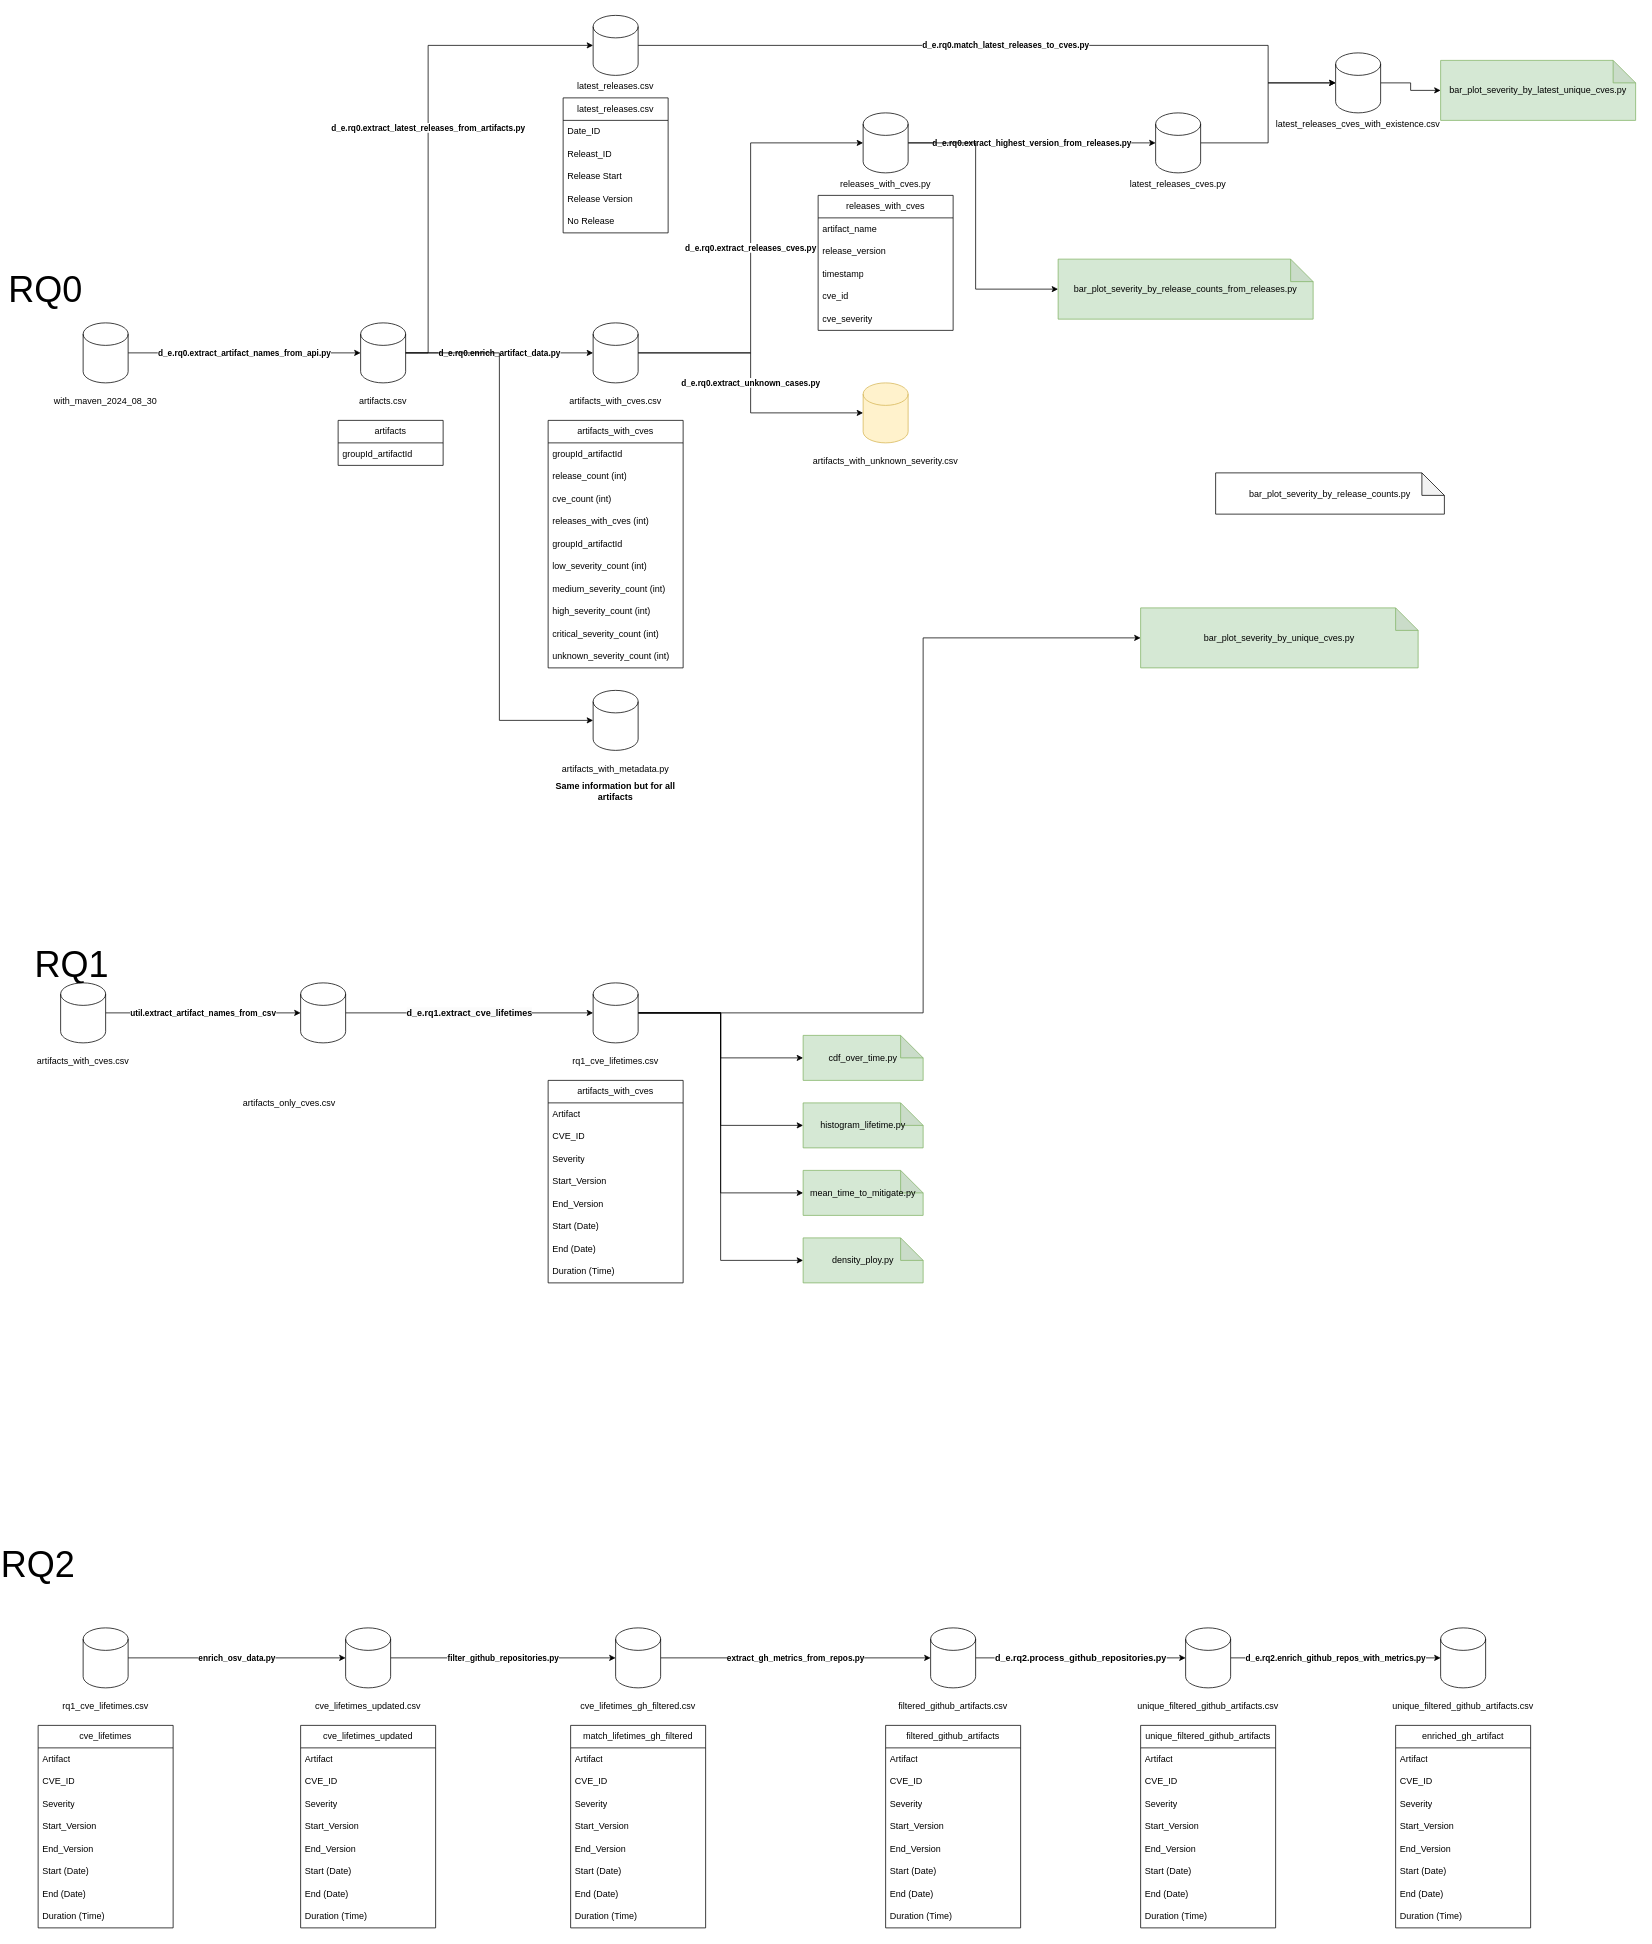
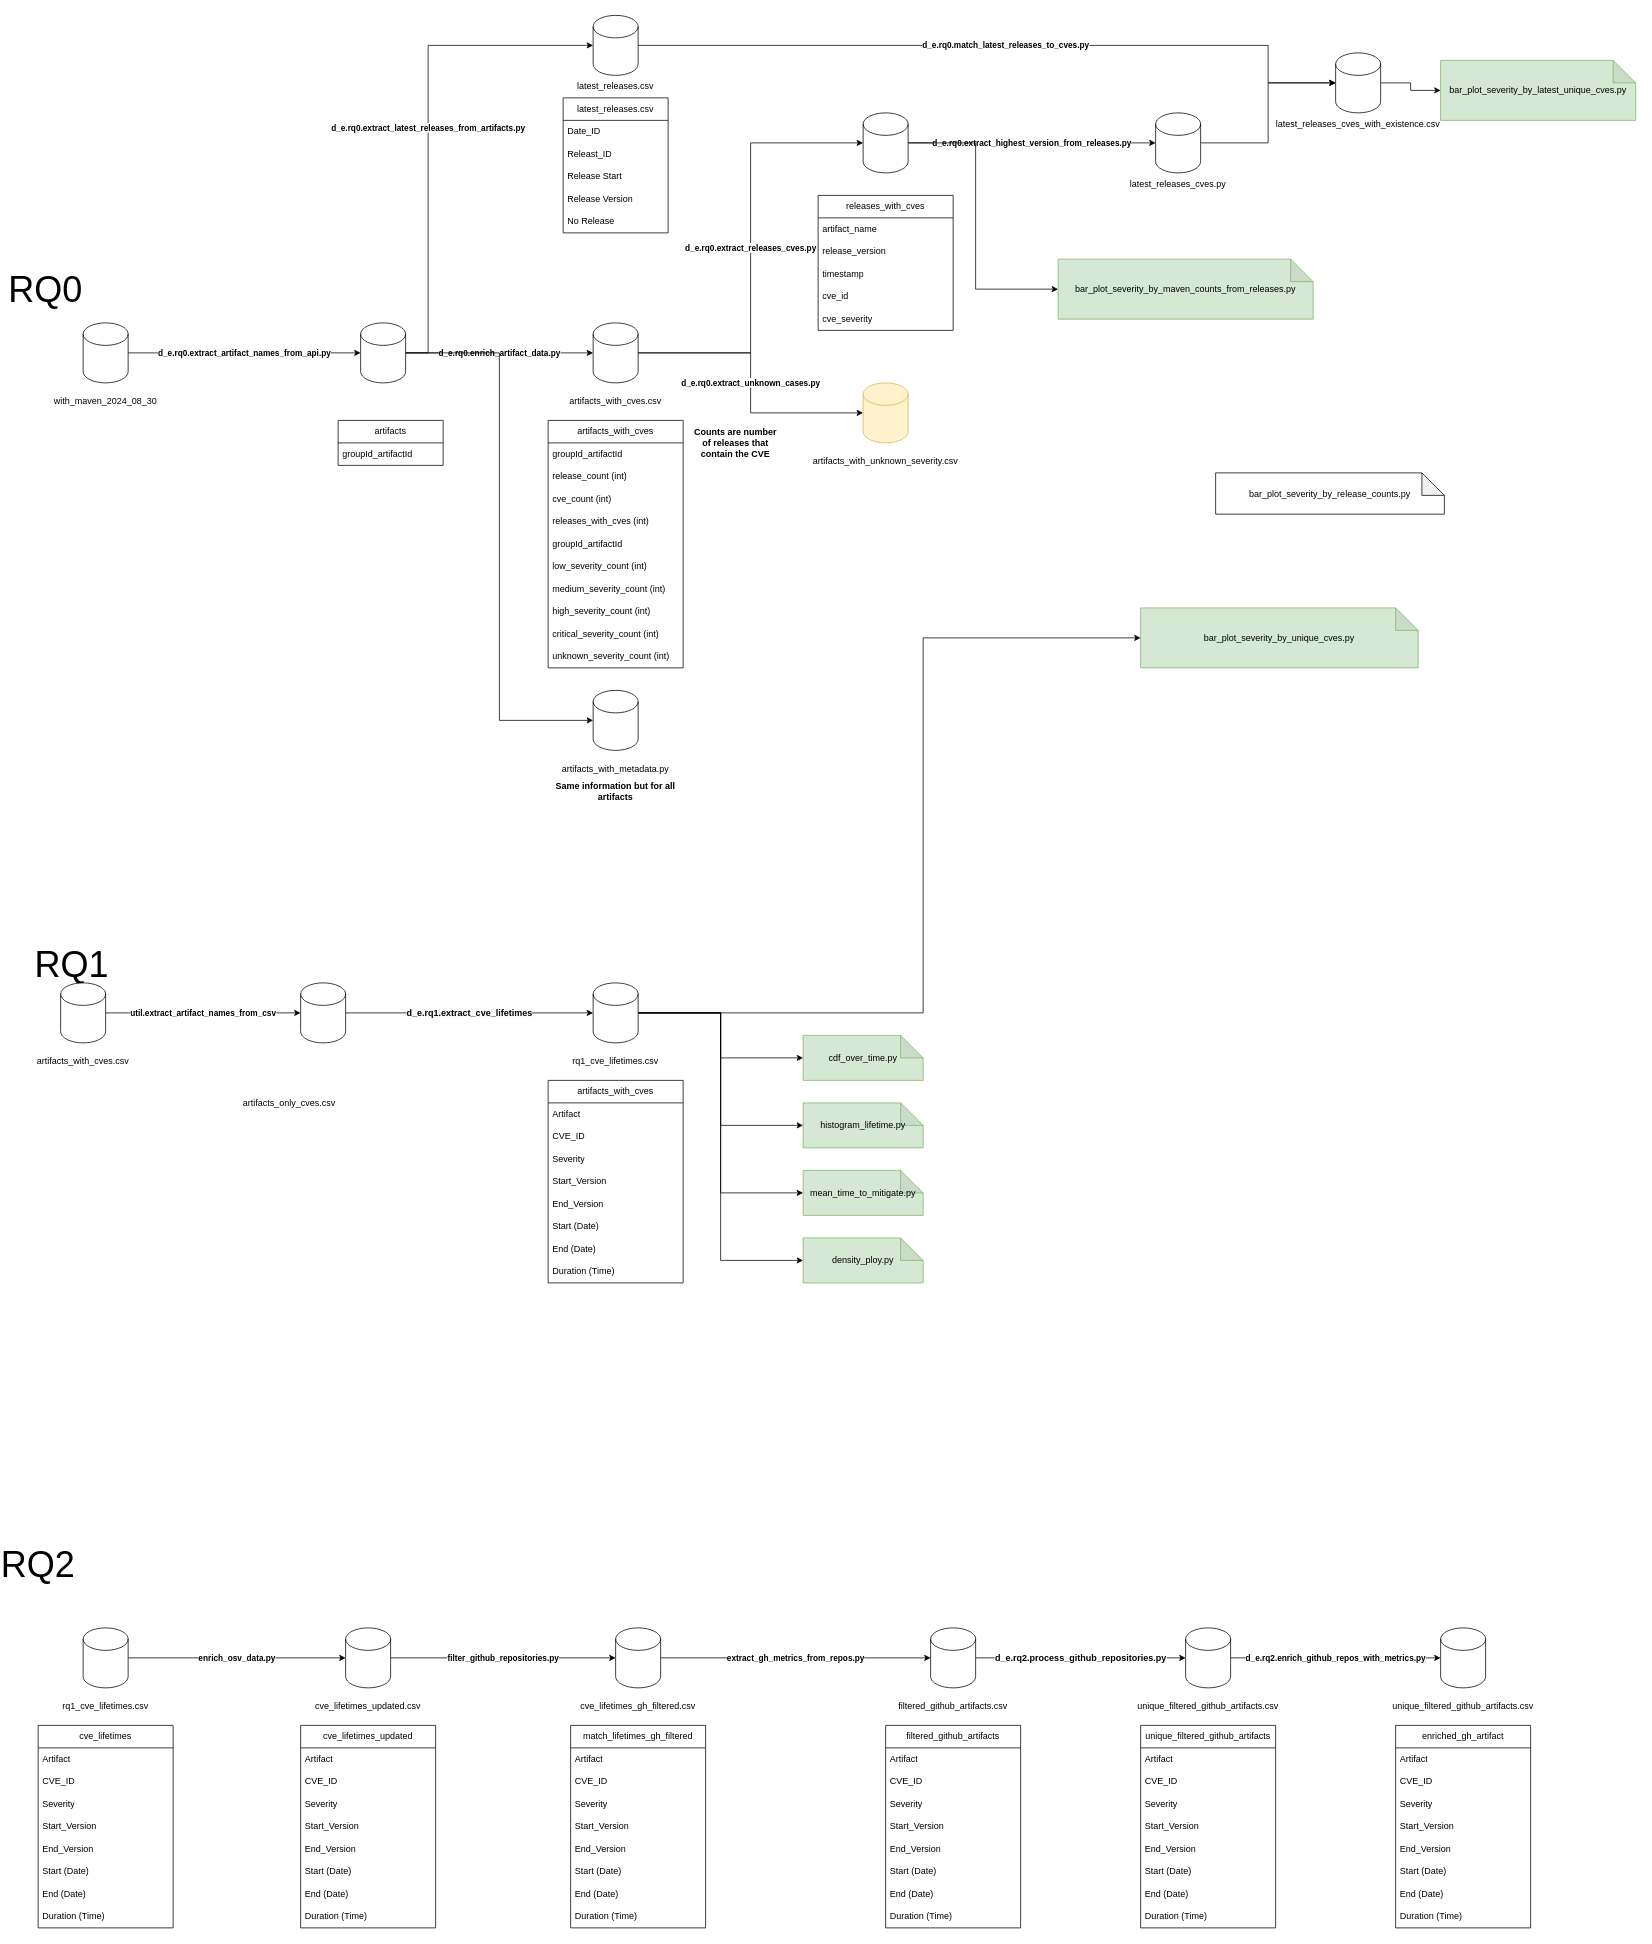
- <mxCell id="142" value="releases_with_cves.py" style="text;html=1;align=center;verticalAlign=middle;whiteSpace=wrap;rounded=0;" vertex="1" parent="1"><mxGeometry x="1100" y="230" width="160" height="30" as="geometry" /></mxCell>
- <mxCell id="156" value="bar_plot_severity_by_release_counts_from_releases.py" style="shape=note;whiteSpace=wrap;html=1;backgroundOutline=1;darkOpacity=0.05;fillColor=#d5e8d4;strokeColor=#82b366;" vertex="1" parent="1"><mxGeometry x="1410" y="345" width="340" height="80" as="geometry" /></mxCell>
+ <mxCell id="156" value="bar_plot_severity_by_maven_counts_from_releases.py" style="shape=note;whiteSpace=wrap;html=1;backgroundOutline=1;darkOpacity=0.05;fillColor=#d5e8d4;strokeColor=#82b366;" vertex="1" parent="1"><mxGeometry x="1410" y="345" width="340" height="80" as="geometry" /></mxCell>
- <mxCell id="7" value="artifacts.csv" style="text;html=1;align=center;verticalAlign=middle;whiteSpace=wrap;rounded=0;" vertex="1" parent="1"><mxGeometry x="430" y="520" width="160" height="30" as="geometry" /></mxCell>
+ <mxCell id="32" value="&lt;b&gt;Counts are number of releases that contain the CVE&lt;/b&gt;" style="text;html=1;align=center;verticalAlign=middle;whiteSpace=wrap;rounded=0;" vertex="1" parent="1"><mxGeometry x="920" y="560" width="120" height="60" as="geometry" /></mxCell>
